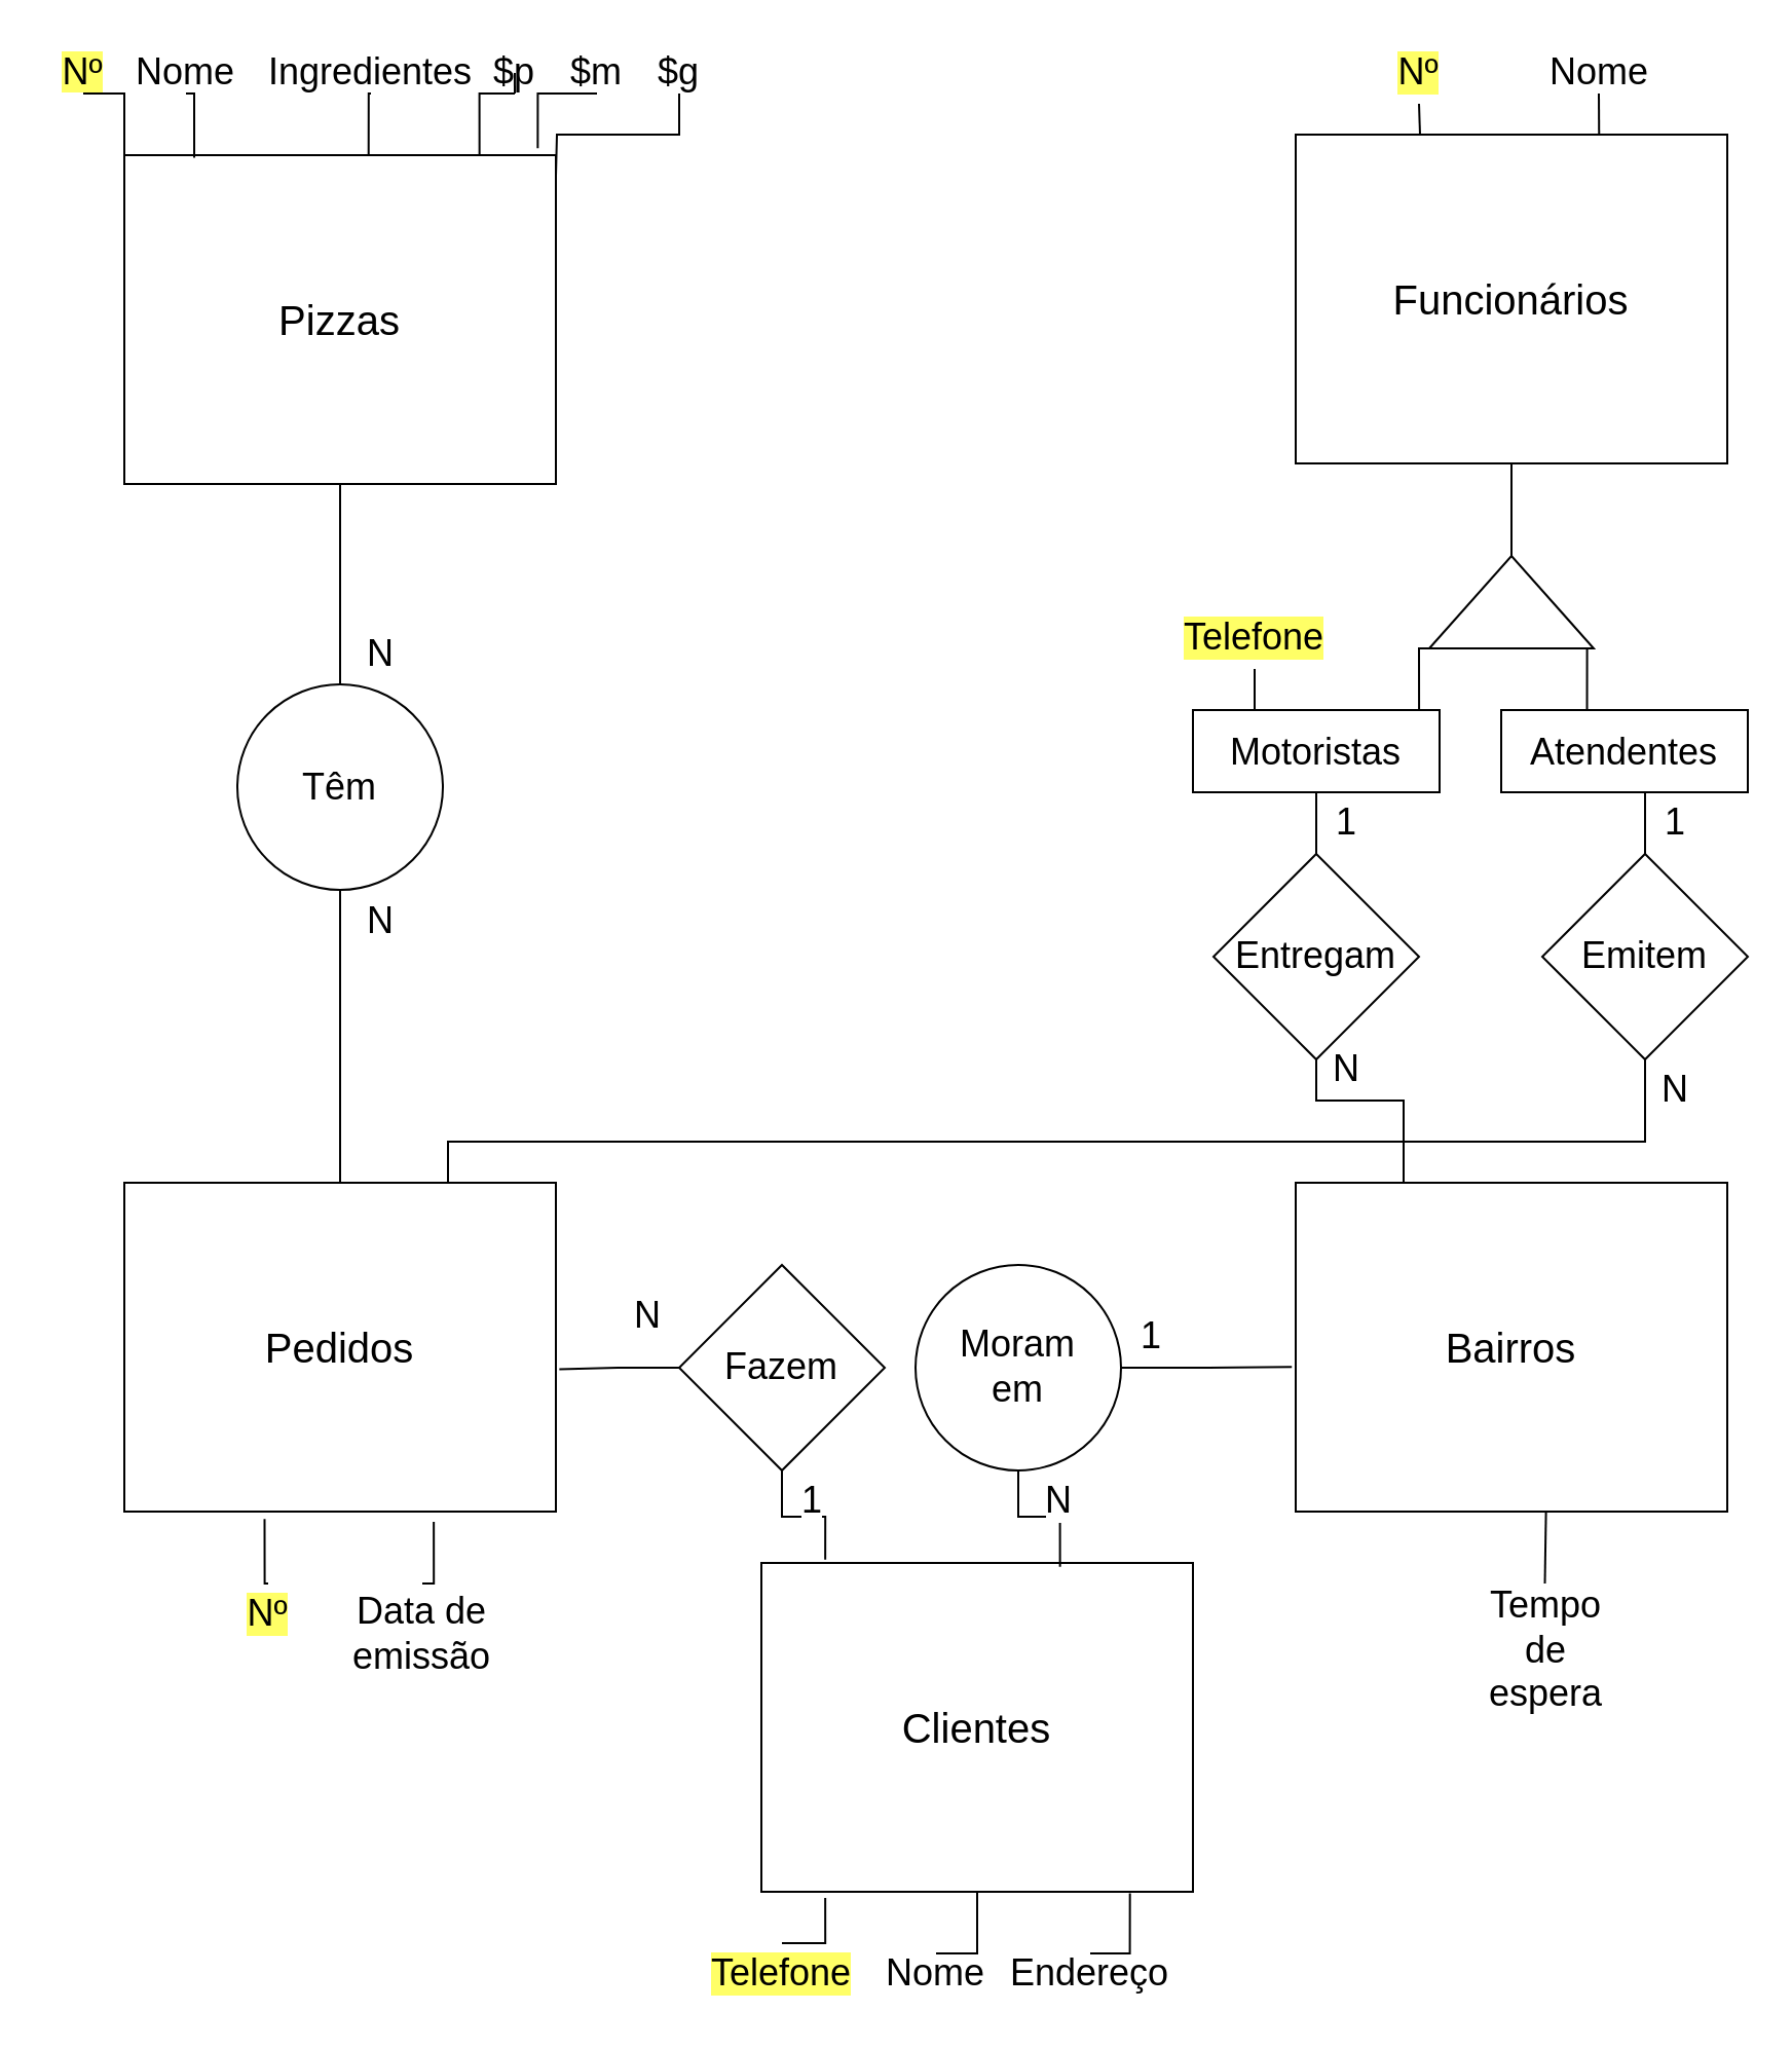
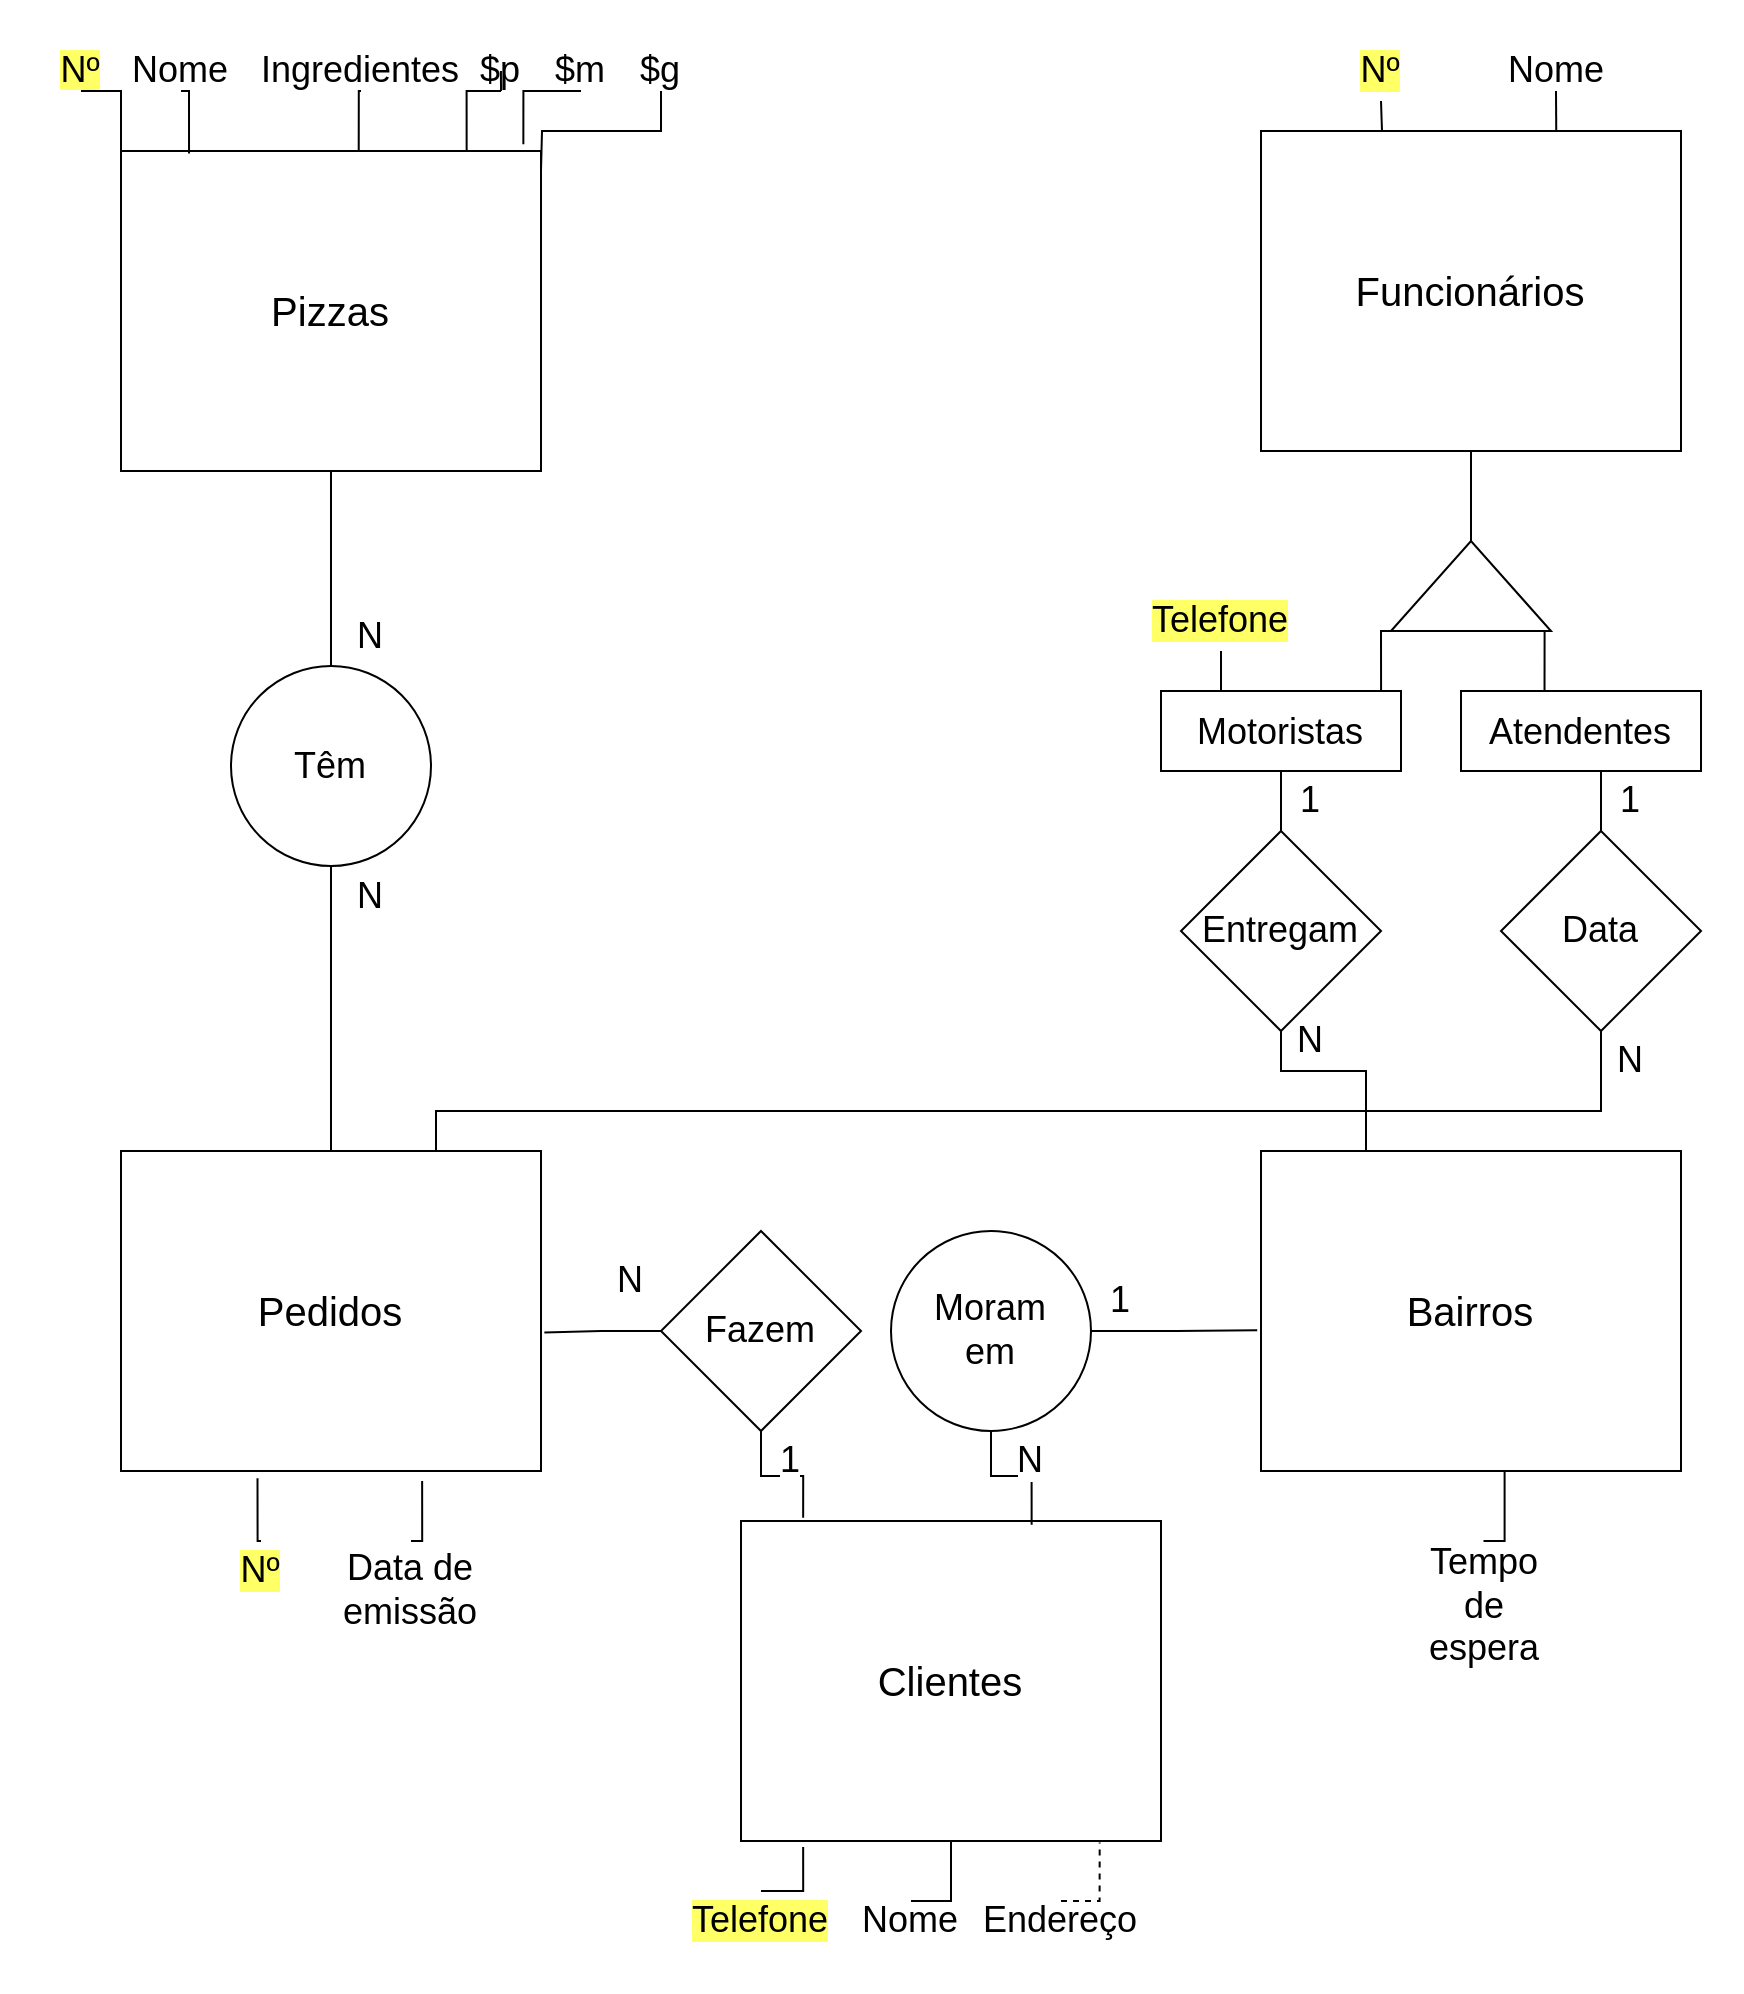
- <mxCell id="15" value="Emitem" style="rhombus;whiteSpace=wrap;html=1;fontSize=18;" vertex="1" parent="1"><mxGeometry x="750" y="415" width="100" height="100" as="geometry" /></mxCell>
+ <mxCell id="15" value="Data" style="rhombus;whiteSpace=wrap;html=1;fontSize=18;" vertex="1" parent="1"><mxGeometry x="750" y="415" width="100" height="100" as="geometry" /></mxCell>
- <mxCell id="45" value="Tempo de espera" style="text;html=1;strokeColor=none;fillColor=none;align=center;verticalAlign=middle;whiteSpace=wrap;rounded=0;fontSize=18;" vertex="1" parent="1"><mxGeometry x="712.5" y="770" width="77.5" height="65" as="geometry" /></mxCell>
+ <mxCell id="45" value="Tempo de espera" style="text;html=1;strokeColor=none;fillColor=none;align=center;verticalAlign=middle;whiteSpace=wrap;rounded=0;fontSize=18;" vertex="1" parent="1"><mxGeometry x="702.5" y="770" width="77.5" height="65" as="geometry" /></mxCell>
- <mxCell id="40" style="edgeStyle=orthogonalEdgeStyle;rounded=0;orthogonalLoop=1;jettySize=auto;html=1;exitX=0.5;exitY=0;exitDx=0;exitDy=0;entryX=0.854;entryY=1.005;entryDx=0;entryDy=0;entryPerimeter=0;fontSize=18;endArrow=none;endFill=0;" edge="1" parent="1" source="41" target="35"><mxGeometry relative="1" as="geometry" /></mxCell>
+ <mxCell id="40" style="edgeStyle=orthogonalEdgeStyle;rounded=0;orthogonalLoop=1;jettySize=auto;html=1;exitX=0.5;exitY=0;exitDx=0;exitDy=0;entryX=0.854;entryY=1.005;entryDx=0;entryDy=0;entryPerimeter=0;fontSize=18;endArrow=none;endFill=0;dashed=1;" edge="1" parent="1" source="41" target="35"><mxGeometry relative="1" as="geometry" /></mxCell>
